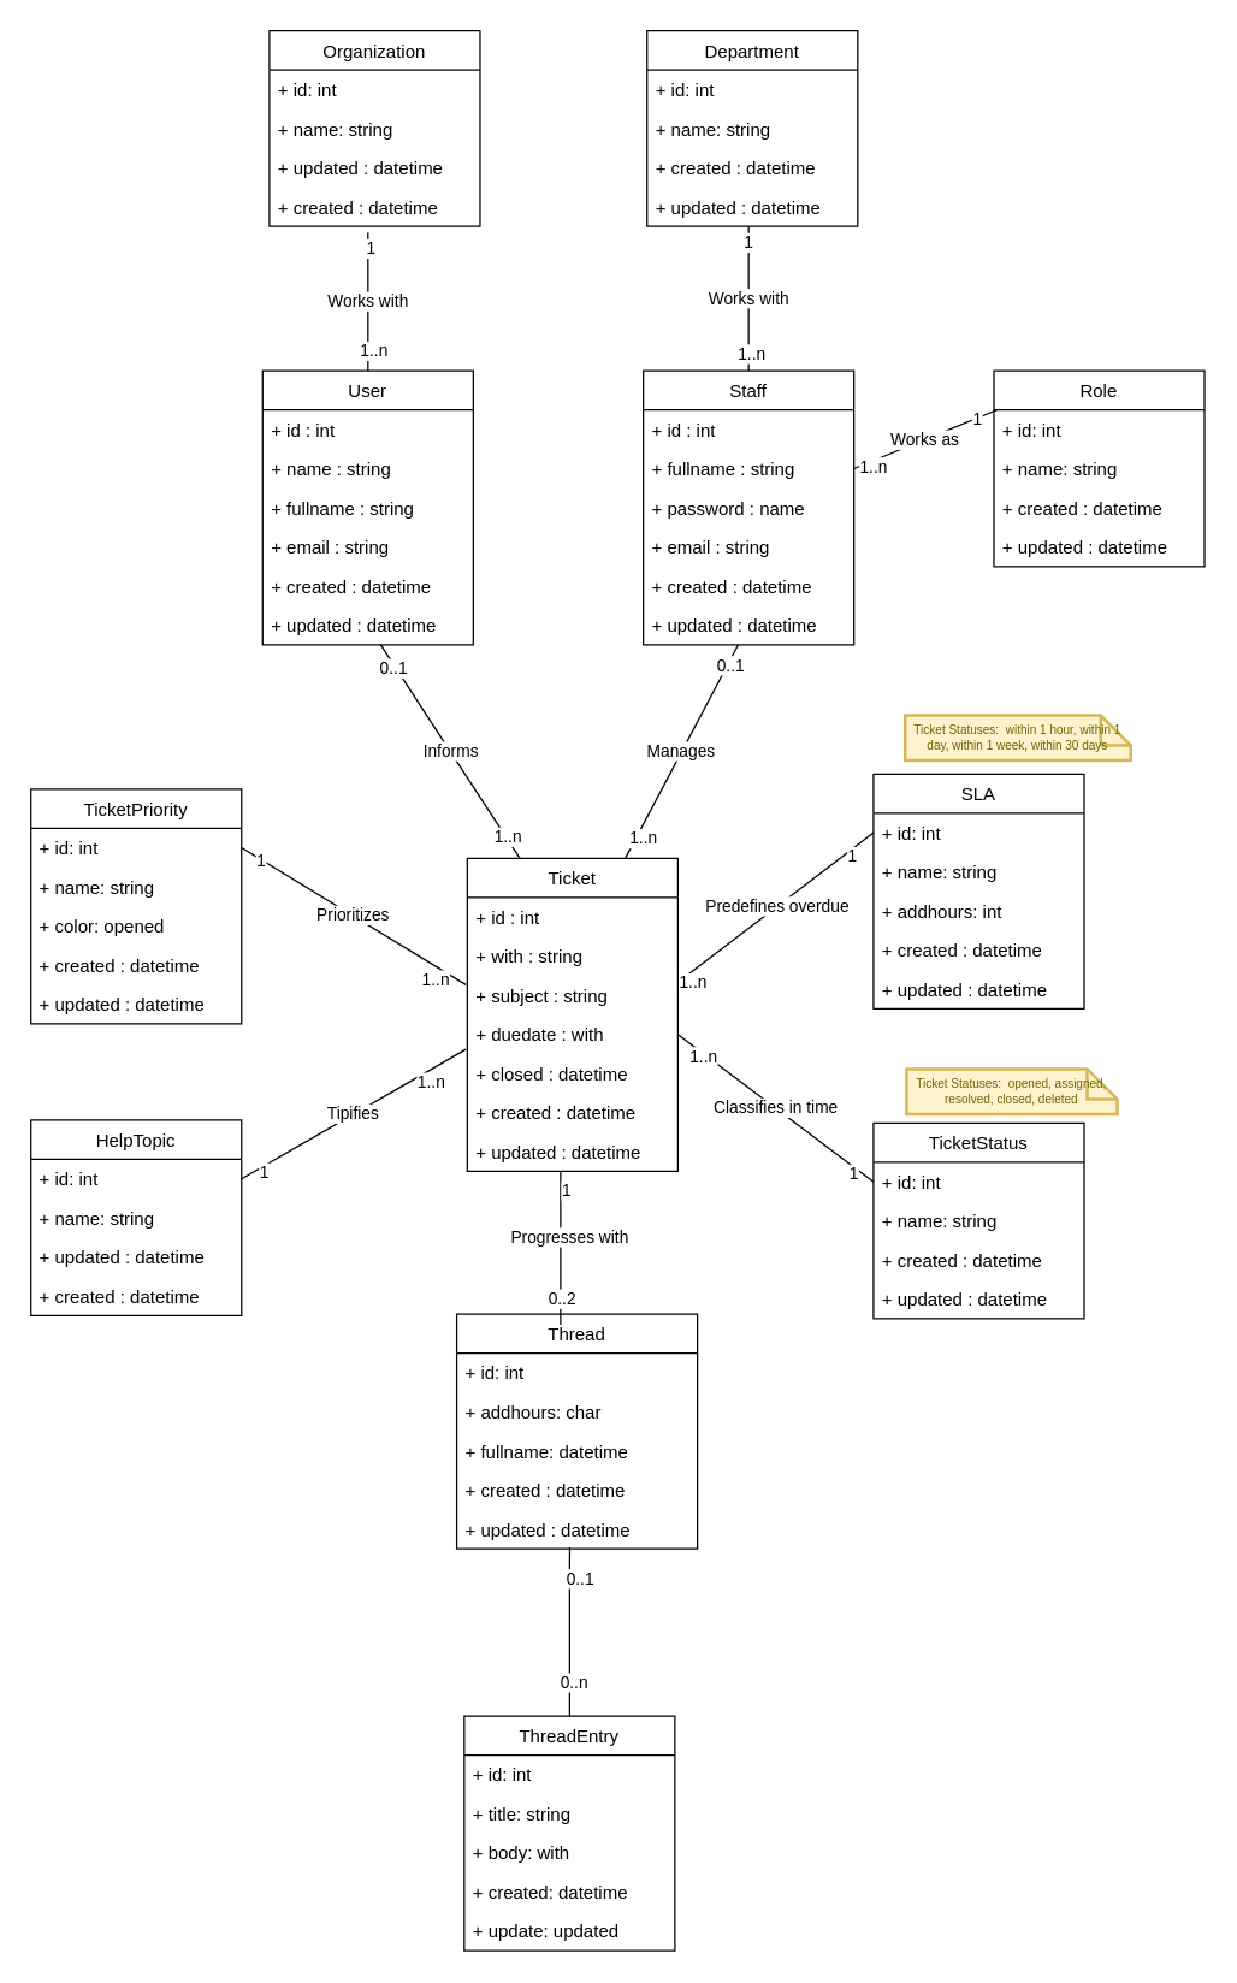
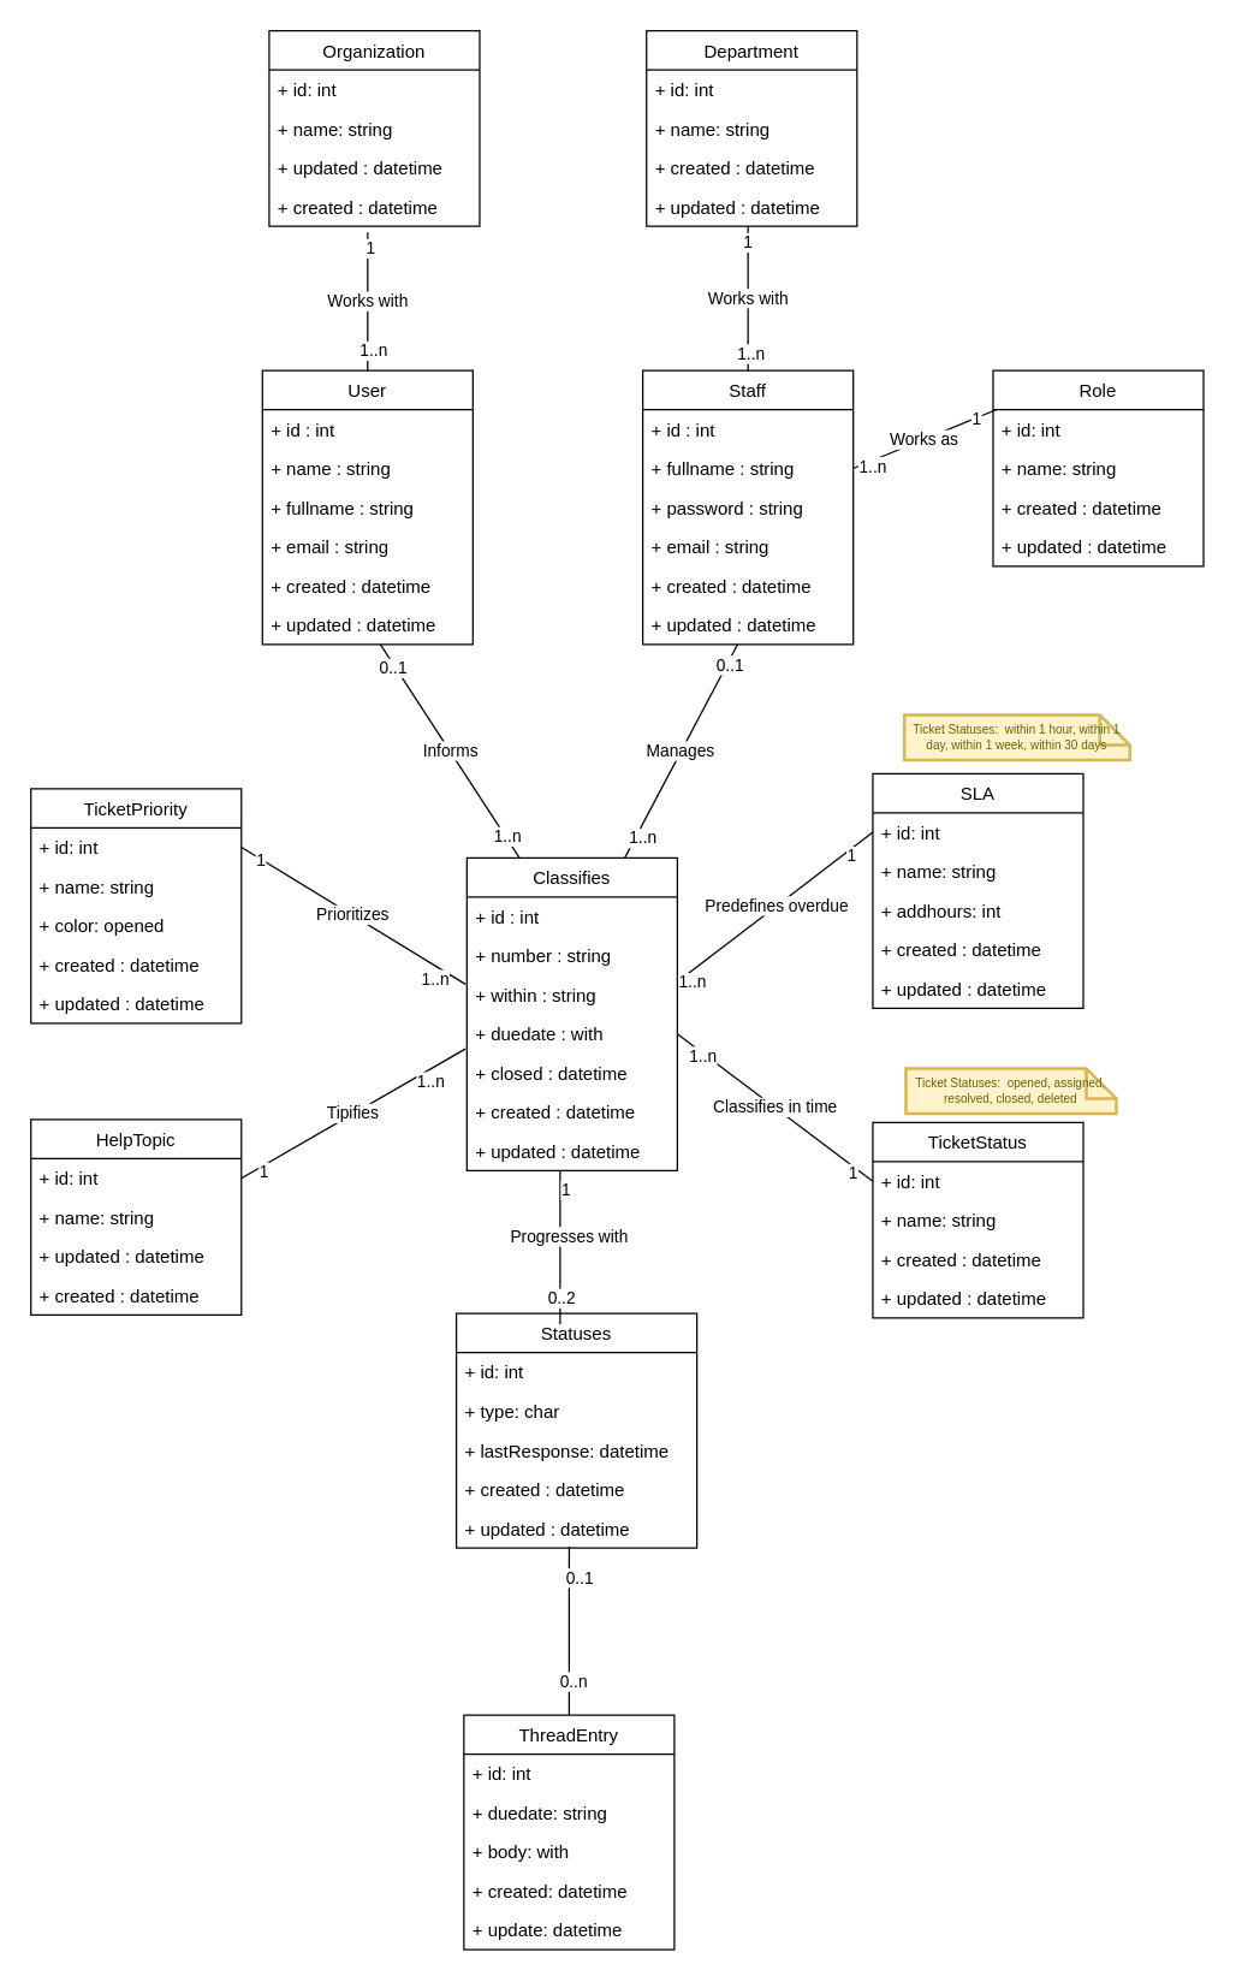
- <mxCell id="75" value="+ password : name" style="text;strokeColor=none;fillColor=none;align=left;verticalAlign=top;spacingLeft=4;spacingRight=4;overflow=hidden;rotatable=0;points=[[0,0.5],[1,0.5]];portConstraint=eastwest;" parent="72" vertex="1"><mxGeometry y="78" width="140" height="26" as="geometry" /></mxCell>
+ <mxCell id="75" value="+ password : string" style="text;strokeColor=none;fillColor=none;align=left;verticalAlign=top;spacingLeft=4;spacingRight=4;overflow=hidden;rotatable=0;points=[[0,0.5],[1,0.5]];portConstraint=eastwest;" parent="72" vertex="1"><mxGeometry y="78" width="140" height="26" as="geometry" /></mxCell>
- <mxCell id="9" value="Ticket" style="swimlane;fontStyle=0;childLayout=stackLayout;horizontal=1;startSize=26;fillColor=none;horizontalStack=0;resizeParent=1;resizeParentMax=0;resizeLast=0;collapsible=1;marginBottom=0;" parent="1" vertex="1"><mxGeometry x="310" y="570" width="140" height="208" as="geometry" /></mxCell>
+ <mxCell id="9" value="Classifies" style="swimlane;fontStyle=0;childLayout=stackLayout;horizontal=1;startSize=26;fillColor=none;horizontalStack=0;resizeParent=1;resizeParentMax=0;resizeLast=0;collapsible=1;marginBottom=0;" parent="1" vertex="1"><mxGeometry x="310" y="570" width="140" height="208" as="geometry" /></mxCell>
- <mxCell id="11" value="+ with : string" style="text;strokeColor=none;fillColor=none;align=left;verticalAlign=top;spacingLeft=4;spacingRight=4;overflow=hidden;rotatable=0;points=[[0,0.5],[1,0.5]];portConstraint=eastwest;" parent="9" vertex="1"><mxGeometry y="52" width="140" height="26" as="geometry" /></mxCell>
+ <mxCell id="11" value="+ number : string" style="text;strokeColor=none;fillColor=none;align=left;verticalAlign=top;spacingLeft=4;spacingRight=4;overflow=hidden;rotatable=0;points=[[0,0.5],[1,0.5]];portConstraint=eastwest;" parent="9" vertex="1"><mxGeometry y="52" width="140" height="26" as="geometry" /></mxCell>
- <mxCell id="12" value="+ subject : string" style="text;strokeColor=none;fillColor=none;align=left;verticalAlign=top;spacingLeft=4;spacingRight=4;overflow=hidden;rotatable=0;points=[[0,0.5],[1,0.5]];portConstraint=eastwest;" parent="9" vertex="1"><mxGeometry y="78" width="140" height="26" as="geometry" /></mxCell>
+ <mxCell id="12" value="+ within : string" style="text;strokeColor=none;fillColor=none;align=left;verticalAlign=top;spacingLeft=4;spacingRight=4;overflow=hidden;rotatable=0;points=[[0,0.5],[1,0.5]];portConstraint=eastwest;" parent="9" vertex="1"><mxGeometry y="78" width="140" height="26" as="geometry" /></mxCell>
- <mxCell id="49" value="Thread" style="swimlane;fontStyle=0;childLayout=stackLayout;horizontal=1;startSize=26;fillColor=none;horizontalStack=0;resizeParent=1;resizeParentMax=0;resizeLast=0;collapsible=1;marginBottom=0;" parent="1" vertex="1"><mxGeometry x="303" y="872.92" width="160" height="156" as="geometry" /></mxCell>
+ <mxCell id="49" value="Statuses" style="swimlane;fontStyle=0;childLayout=stackLayout;horizontal=1;startSize=26;fillColor=none;horizontalStack=0;resizeParent=1;resizeParentMax=0;resizeLast=0;collapsible=1;marginBottom=0;" parent="1" vertex="1"><mxGeometry x="303" y="872.92" width="160" height="156" as="geometry" /></mxCell>
- <mxCell id="51" value="+ addhours: char" style="text;strokeColor=none;fillColor=none;align=left;verticalAlign=top;spacingLeft=4;spacingRight=4;overflow=hidden;rotatable=0;points=[[0,0.5],[1,0.5]];portConstraint=eastwest;" parent="49" vertex="1"><mxGeometry y="52" width="160" height="26" as="geometry" /></mxCell>
+ <mxCell id="51" value="+ type: char" style="text;strokeColor=none;fillColor=none;align=left;verticalAlign=top;spacingLeft=4;spacingRight=4;overflow=hidden;rotatable=0;points=[[0,0.5],[1,0.5]];portConstraint=eastwest;" parent="49" vertex="1"><mxGeometry y="52" width="160" height="26" as="geometry" /></mxCell>
- <mxCell id="52" value="+ fullname: datetime" style="text;strokeColor=none;fillColor=none;align=left;verticalAlign=top;spacingLeft=4;spacingRight=4;overflow=hidden;rotatable=0;points=[[0,0.5],[1,0.5]];portConstraint=eastwest;" parent="49" vertex="1"><mxGeometry y="78" width="160" height="26" as="geometry" /></mxCell>
+ <mxCell id="52" value="+ lastResponse: datetime" style="text;strokeColor=none;fillColor=none;align=left;verticalAlign=top;spacingLeft=4;spacingRight=4;overflow=hidden;rotatable=0;points=[[0,0.5],[1,0.5]];portConstraint=eastwest;" parent="49" vertex="1"><mxGeometry y="78" width="160" height="26" as="geometry" /></mxCell>
- <mxCell id="57" value="+ title: string" style="text;strokeColor=none;fillColor=none;align=left;verticalAlign=top;spacingLeft=4;spacingRight=4;overflow=hidden;rotatable=0;points=[[0,0.5],[1,0.5]];portConstraint=eastwest;" parent="55" vertex="1"><mxGeometry y="52" width="140" height="26" as="geometry" /></mxCell>
+ <mxCell id="57" value="+ duedate: string" style="text;strokeColor=none;fillColor=none;align=left;verticalAlign=top;spacingLeft=4;spacingRight=4;overflow=hidden;rotatable=0;points=[[0,0.5],[1,0.5]];portConstraint=eastwest;" parent="55" vertex="1"><mxGeometry y="52" width="140" height="26" as="geometry" /></mxCell>
- <mxCell id="60" value="+ update: updated" style="text;strokeColor=none;fillColor=none;align=left;verticalAlign=top;spacingLeft=4;spacingRight=4;overflow=hidden;rotatable=0;points=[[0,0.5],[1,0.5]];portConstraint=eastwest;" parent="55" vertex="1"><mxGeometry y="130" width="140" height="26" as="geometry" /></mxCell>
+ <mxCell id="60" value="+ update: datetime" style="text;strokeColor=none;fillColor=none;align=left;verticalAlign=top;spacingLeft=4;spacingRight=4;overflow=hidden;rotatable=0;points=[[0,0.5],[1,0.5]];portConstraint=eastwest;" parent="55" vertex="1"><mxGeometry y="130" width="140" height="26" as="geometry" /></mxCell>
